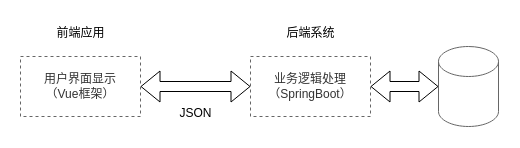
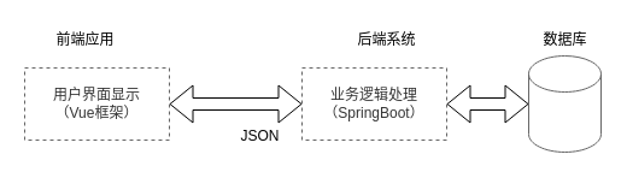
- <mxCell id="4" value="前端应用" style="text;html=1;align=center;verticalAlign=middle;resizable=0;points=[];autosize=1;strokeColor=none;fillColor=none;fontColor=#000000;" parent="1" vertex="1"><mxGeometry x="47" y="20" width="66" height="26" as="geometry" /></mxCell>
+ <mxCell id="4" value="前端应用" style="text;html=1;align=center;verticalAlign=middle;resizable=0;points=[];autosize=1;strokeColor=none;fillColor=none;fontColor=#000000;" parent="1" vertex="1"><mxGeometry x="37" y="20" width="66" height="26" as="geometry" /></mxCell>
- <mxCell id="5" value="后端系统" style="text;html=1;align=center;verticalAlign=middle;resizable=0;points=[];autosize=1;strokeColor=none;fillColor=none;fontColor=#000000;" parent="1" vertex="1"><mxGeometry x="277" y="20" width="66" height="26" as="geometry" /></mxCell>
+ <mxCell id="5" value="后端系统" style="text;html=1;align=center;verticalAlign=middle;resizable=0;points=[];autosize=1;strokeColor=none;fillColor=none;fontColor=#000000;" parent="1" vertex="1"><mxGeometry x="287" y="20" width="66" height="26" as="geometry" /></mxCell>
+ <mxCell id="10" value="数据库" style="text;html=1;align=center;verticalAlign=middle;resizable=0;points=[];autosize=1;strokeColor=none;fillColor=none;fontColor=#000000;" parent="1" vertex="1"><mxGeometry x="441" y="20" width="54" height="26" as="geometry" /></mxCell>
- <mxCell id="6" value="JSON" style="text;html=1;align=center;verticalAlign=middle;resizable=0;points=[];autosize=1;strokeColor=none;fillColor=none;fontColor=#000000;" parent="1" vertex="1"><mxGeometry x="170" y="100" width="50" height="26" as="geometry" /></mxCell>
+ <mxCell id="6" value="JSON" style="text;html=1;align=center;verticalAlign=middle;resizable=0;points=[];autosize=1;strokeColor=none;fillColor=none;fontColor=#000000;" parent="1" vertex="1"><mxGeometry x="190" y="100" width="50" height="26" as="geometry" /></mxCell>
